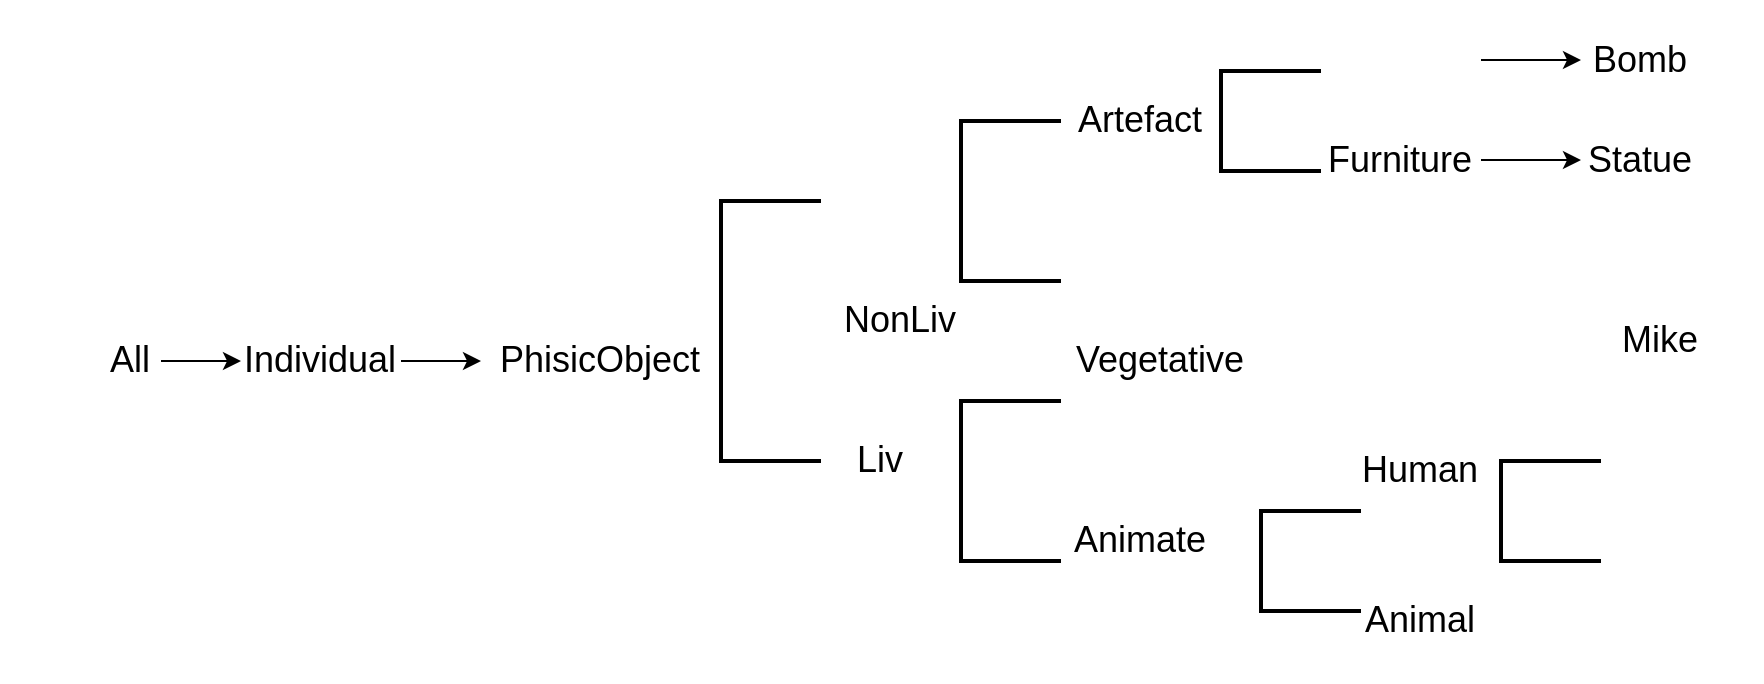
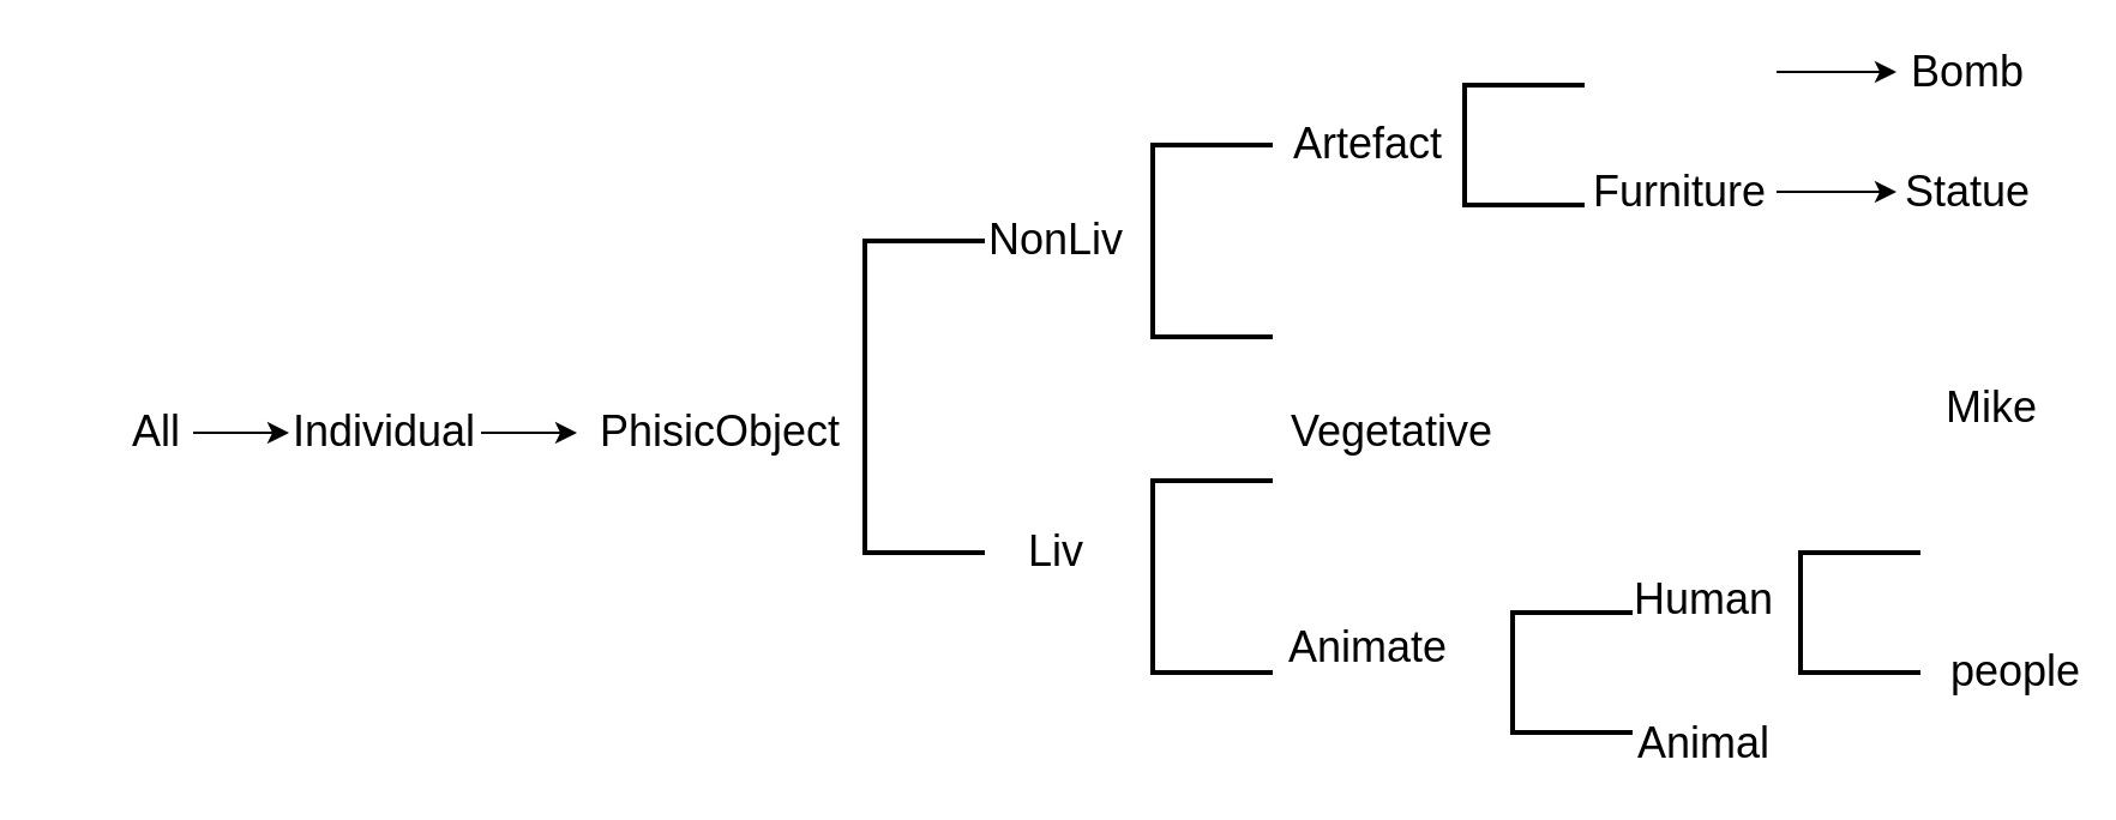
- <mxCell id="7" value="&lt;font style=&quot;font-size: 18px&quot;&gt;NonLiv&lt;/font&gt;" style="text;html=1;strokeColor=none;fillColor=none;align=center;verticalAlign=middle;whiteSpace=wrap;rounded=0;" parent="1" vertex="1"><mxGeometry x="430" y="150" width="40" height="20" as="geometry" /></mxCell>
+ <mxCell id="7" value="&lt;font style=&quot;font-size: 18px&quot;&gt;NonLiv&lt;/font&gt;" style="text;html=1;strokeColor=none;fillColor=none;align=center;verticalAlign=middle;whiteSpace=wrap;rounded=0;" parent="1" vertex="1"><mxGeometry x="420" y="90" width="40" height="20" as="geometry" /></mxCell>
- <mxCell id="16" value="&lt;font style=&quot;font-size: 18px&quot;&gt;Human&lt;/font&gt;" style="text;html=1;strokeColor=none;fillColor=none;align=center;verticalAlign=middle;whiteSpace=wrap;rounded=0;" parent="1" vertex="1"><mxGeometry x="690" y="225" width="40" height="20" as="geometry" /></mxCell>
+ <mxCell id="16" value="&lt;font style=&quot;font-size: 18px&quot;&gt;Human&lt;/font&gt;" style="text;html=1;strokeColor=none;fillColor=none;align=center;verticalAlign=middle;whiteSpace=wrap;rounded=0;" parent="1" vertex="1"><mxGeometry x="690" y="240" width="40" height="20" as="geometry" /></mxCell>
+ <mxCell id="23" value="&lt;span style=&quot;font-size: 18px&quot;&gt;people&lt;/span&gt;" style="text;html=1;strokeColor=none;fillColor=none;align=center;verticalAlign=middle;whiteSpace=wrap;rounded=0;" vertex="1" parent="1"><mxGeometry x="820" y="270" width="40" height="20" as="geometry" /></mxCell>
